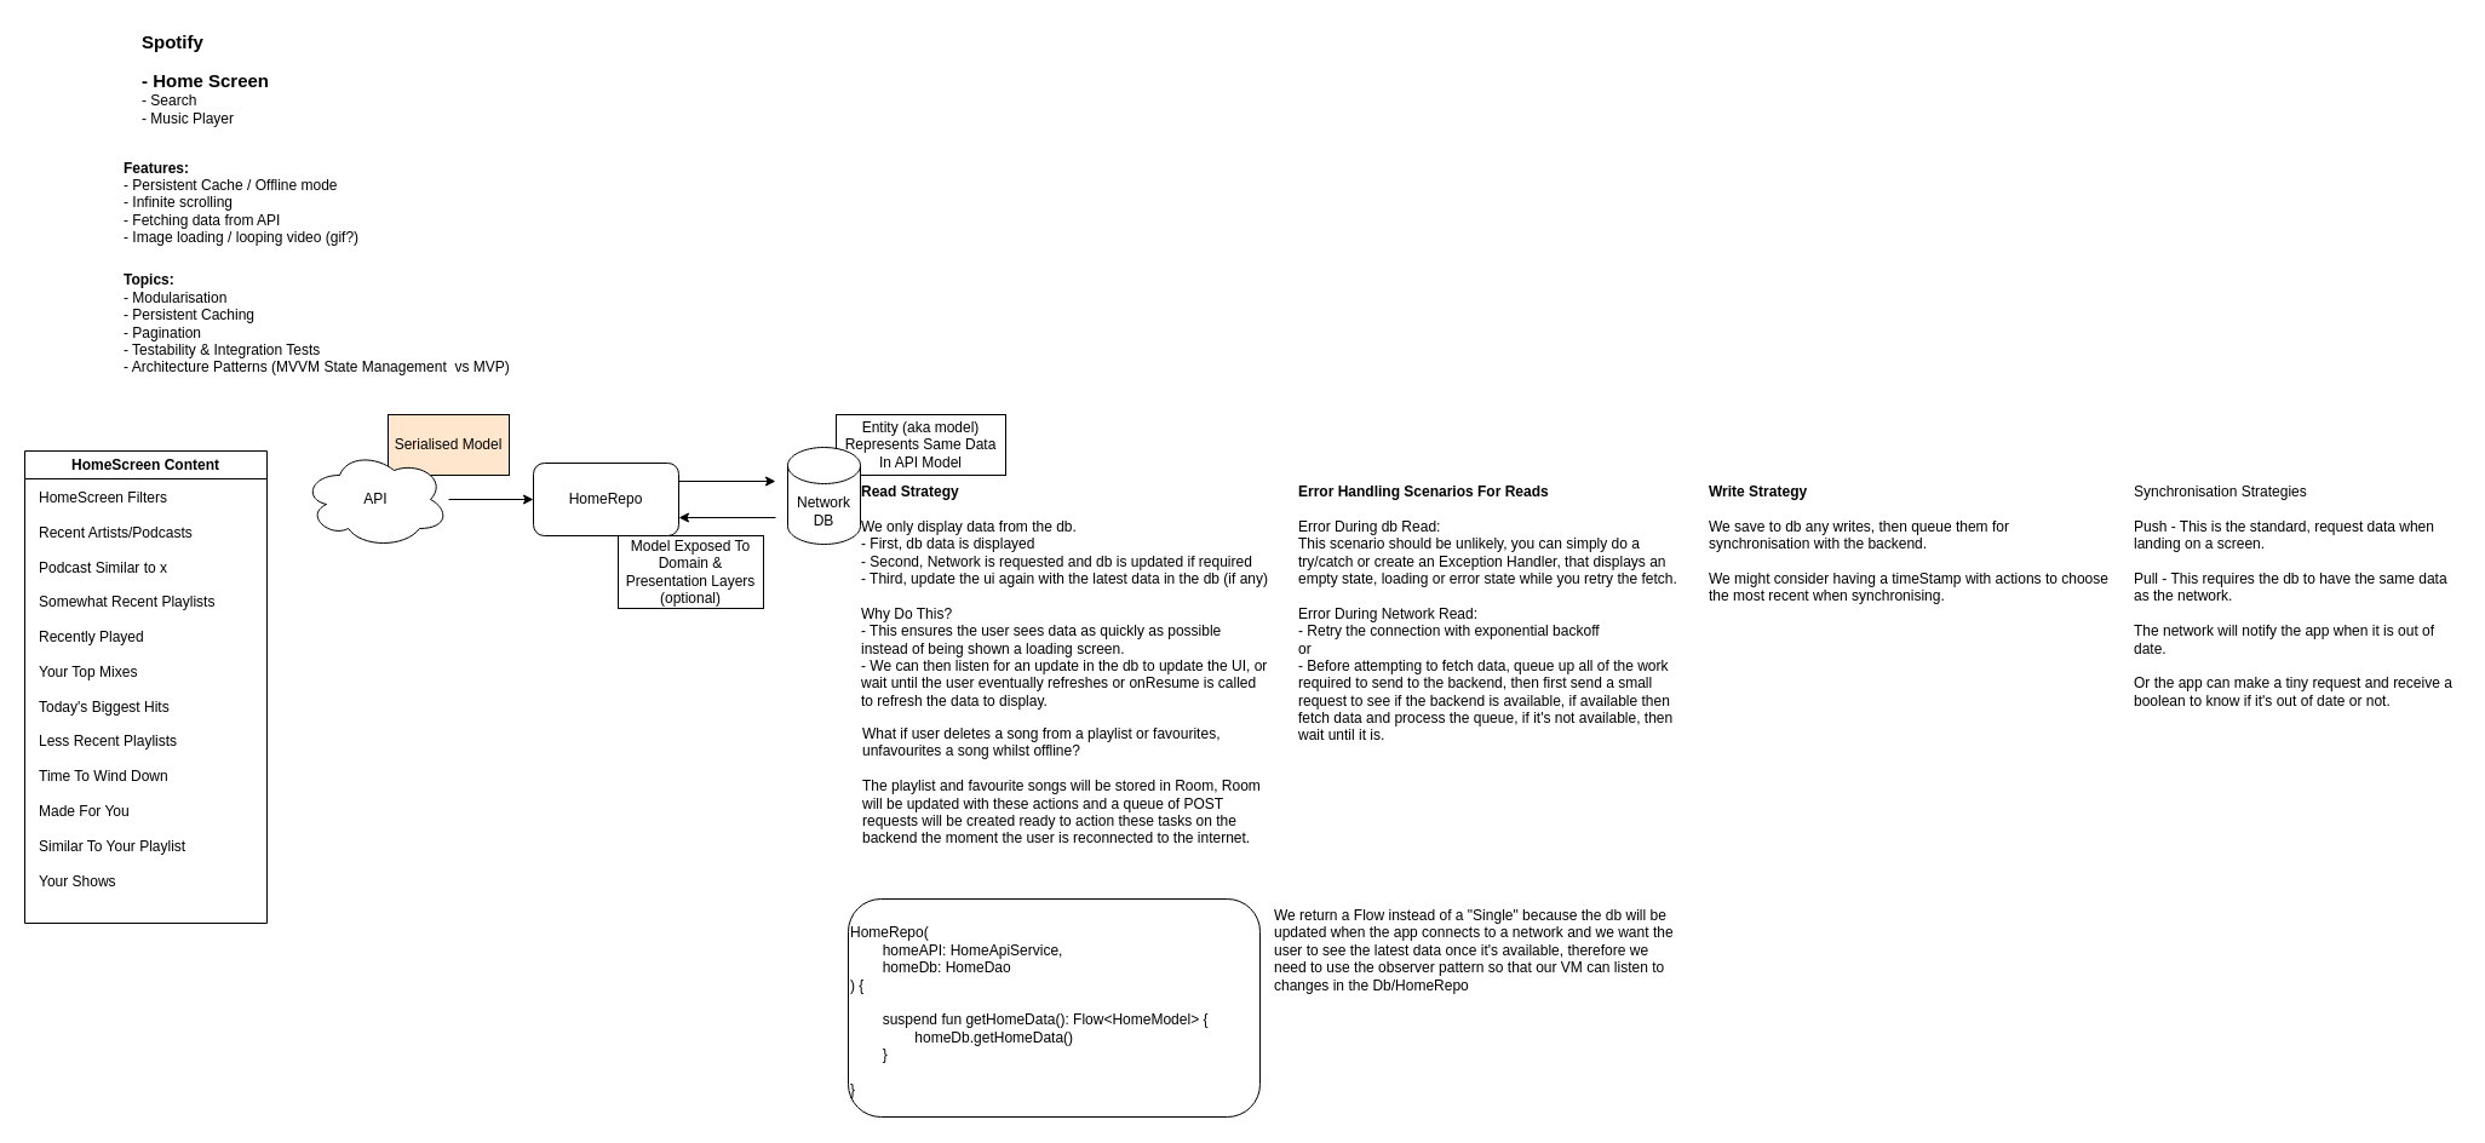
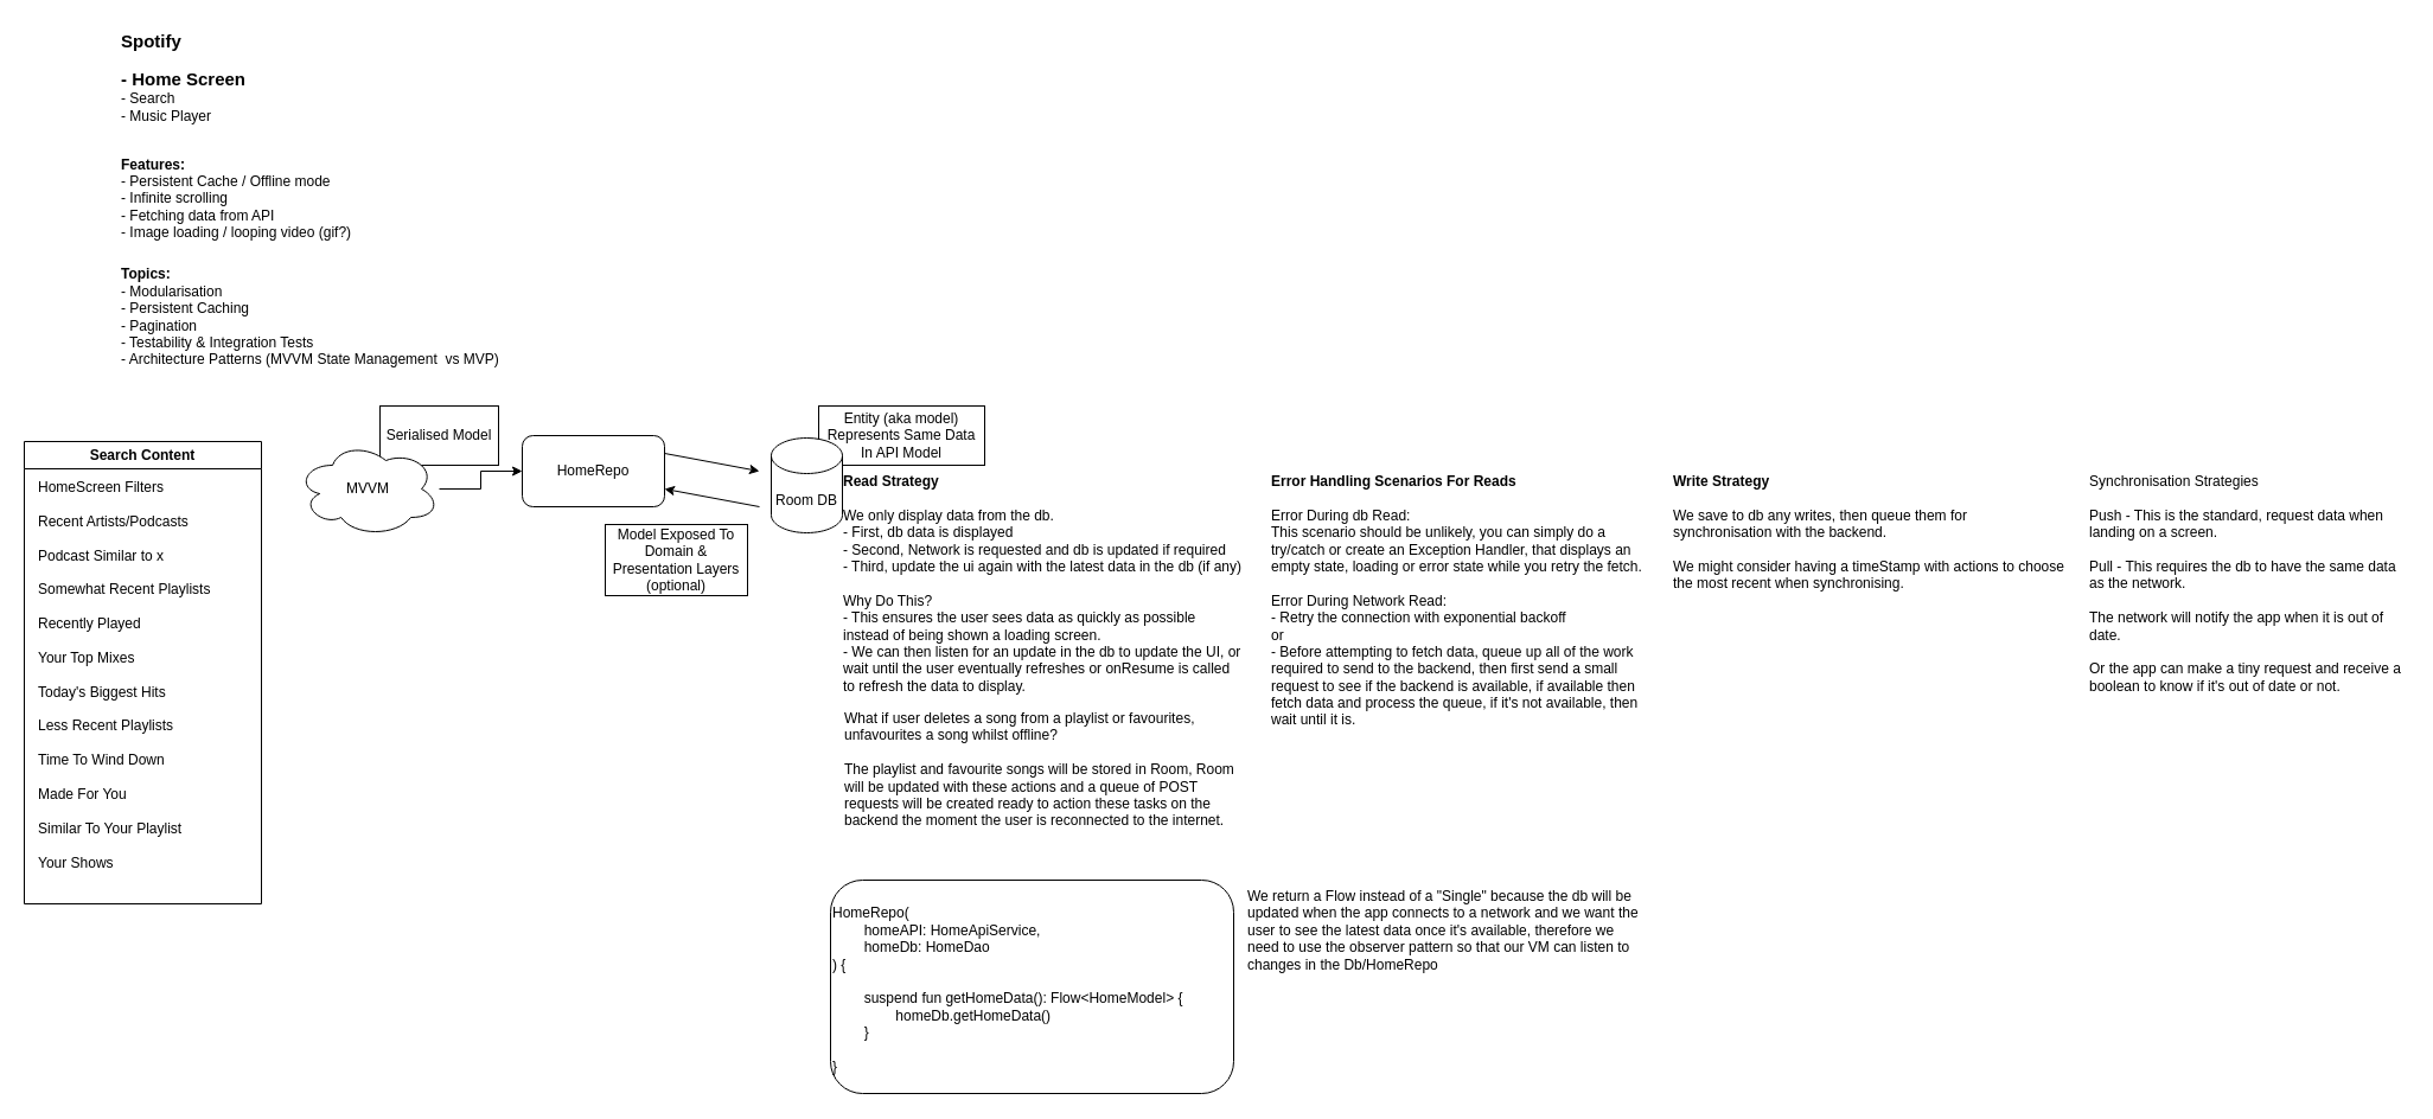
- <mxCell id="5" value="&lt;font style=&quot;font-size: 15px;&quot;&gt;&lt;b&gt;Spotify&lt;br&gt;&lt;/b&gt;&lt;/font&gt;&lt;br&gt;&lt;b style=&quot;font-size: 15px;&quot;&gt;- Home Screen&lt;br&gt;&lt;/b&gt;- Search&lt;br&gt;- Music Player" style="text;html=1;align=left;verticalAlign=middle;resizable=0;points=[];autosize=1;strokeColor=none;fillColor=none;" vertex="1" parent="1"><mxGeometry x="115" y="20" width="130" height="90" as="geometry" /></mxCell>
+ <mxCell id="5" value="&lt;font style=&quot;font-size: 15px;&quot;&gt;&lt;b&gt;Spotify&lt;br&gt;&lt;/b&gt;&lt;/font&gt;&lt;br&gt;&lt;b style=&quot;font-size: 15px;&quot;&gt;- Home Screen&lt;br&gt;&lt;/b&gt;- Search&lt;br&gt;- Music Player" style="text;html=1;align=left;verticalAlign=middle;resizable=0;points=[];autosize=1;strokeColor=none;fillColor=none;" vertex="1" parent="1"><mxGeometry x="100" y="20" width="130" height="90" as="geometry" /></mxCell>
- <mxCell id="3" value="Serialised Model" style="rounded=0;whiteSpace=wrap;html=1;verticalAlign=middle;align=center;fillColor=#ffe6cc;" vertex="1" parent="1"><mxGeometry x="320" y="342" width="100" height="50" as="geometry" /></mxCell>
+ <mxCell id="3" value="Serialised Model" style="rounded=0;whiteSpace=wrap;html=1;verticalAlign=middle;align=center;" vertex="1" parent="1"><mxGeometry x="320" y="342" width="100" height="50" as="geometry" /></mxCell>
- <mxCell id="14" value="HomeScreen Content" style="swimlane;whiteSpace=wrap;html=1;" vertex="1" parent="1"><mxGeometry x="20" y="372" width="200" height="390" as="geometry" /></mxCell>
+ <mxCell id="14" value="Search Content" style="swimlane;whiteSpace=wrap;html=1;" vertex="1" parent="1"><mxGeometry x="20" y="372" width="200" height="390" as="geometry" /></mxCell>
- <mxCell id="9" value="API" style="ellipse;shape=cloud;whiteSpace=wrap;html=1;" vertex="1" parent="1"><mxGeometry x="250" y="372" width="120" height="80" as="geometry" /></mxCell>
+ <mxCell id="9" value="MVVM" style="ellipse;shape=cloud;whiteSpace=wrap;html=1;" vertex="1" parent="1"><mxGeometry x="250" y="372" width="120" height="80" as="geometry" /></mxCell>
- <mxCell id="11" value="HomeRepo" style="rounded=1;whiteSpace=wrap;html=1;" vertex="1" parent="1"><mxGeometry x="440" y="382" width="120" height="60" as="geometry" /></mxCell>
+ <mxCell id="11" value="HomeRepo" style="rounded=1;whiteSpace=wrap;html=1;" vertex="1" parent="1"><mxGeometry x="440" y="367" width="120" height="60" as="geometry" /></mxCell>
- <mxCell id="10" value="Network DB" style="shape=cylinder3;whiteSpace=wrap;html=1;boundedLbl=1;backgroundOutline=1;size=15;" vertex="1" parent="1"><mxGeometry x="650" y="369" width="60" height="80" as="geometry" /></mxCell>
+ <mxCell id="10" value="Room DB" style="shape=cylinder3;whiteSpace=wrap;html=1;boundedLbl=1;backgroundOutline=1;size=15;" vertex="1" parent="1"><mxGeometry x="650" y="369" width="60" height="80" as="geometry" /></mxCell>
